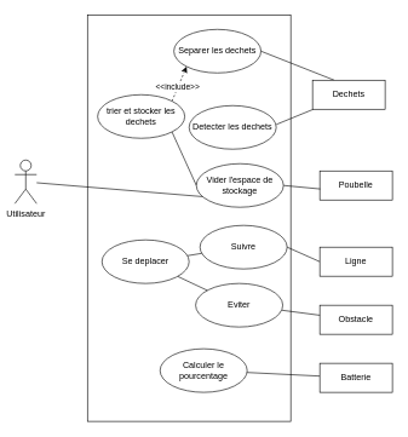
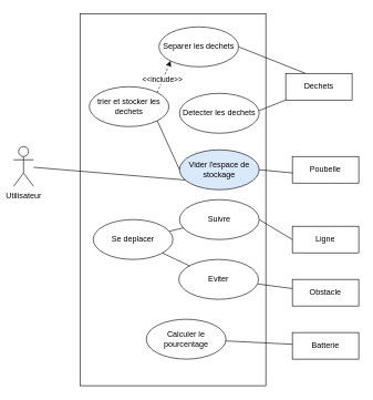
- <mxCell id="13" value="Detecter les dechets" style="ellipse;whiteSpace=wrap;html=1;" parent="1" vertex="1"><mxGeometry x="260" y="145" width="120" height="60" as="geometry" /></mxCell>
+ <mxCell id="13" value="Detecter les dechets" style="ellipse;whiteSpace=wrap;html=1;" parent="1" vertex="1"><mxGeometry x="270" y="140" width="120" height="60" as="geometry" /></mxCell>
- <mxCell id="19" value="Vider l'espace de stockage" style="ellipse;whiteSpace=wrap;html=1;" parent="1" vertex="1"><mxGeometry x="270" y="225" width="120" height="60" as="geometry" /></mxCell>
+ <mxCell id="19" value="Vider l'espace de stockage" style="ellipse;whiteSpace=wrap;html=1;fillColor=#dae8fc;" parent="1" vertex="1"><mxGeometry x="270" y="225" width="120" height="60" as="geometry" /></mxCell>
- <mxCell id="14" value="Suivre" style="ellipse;whiteSpace=wrap;html=1;" parent="1" vertex="1"><mxGeometry x="275" y="310" width="120" height="60" as="geometry" /></mxCell>
+ <mxCell id="14" value="Suivre" style="ellipse;whiteSpace=wrap;html=1;" parent="1" vertex="1"><mxGeometry x="270" y="300" width="120" height="60" as="geometry" /></mxCell>
